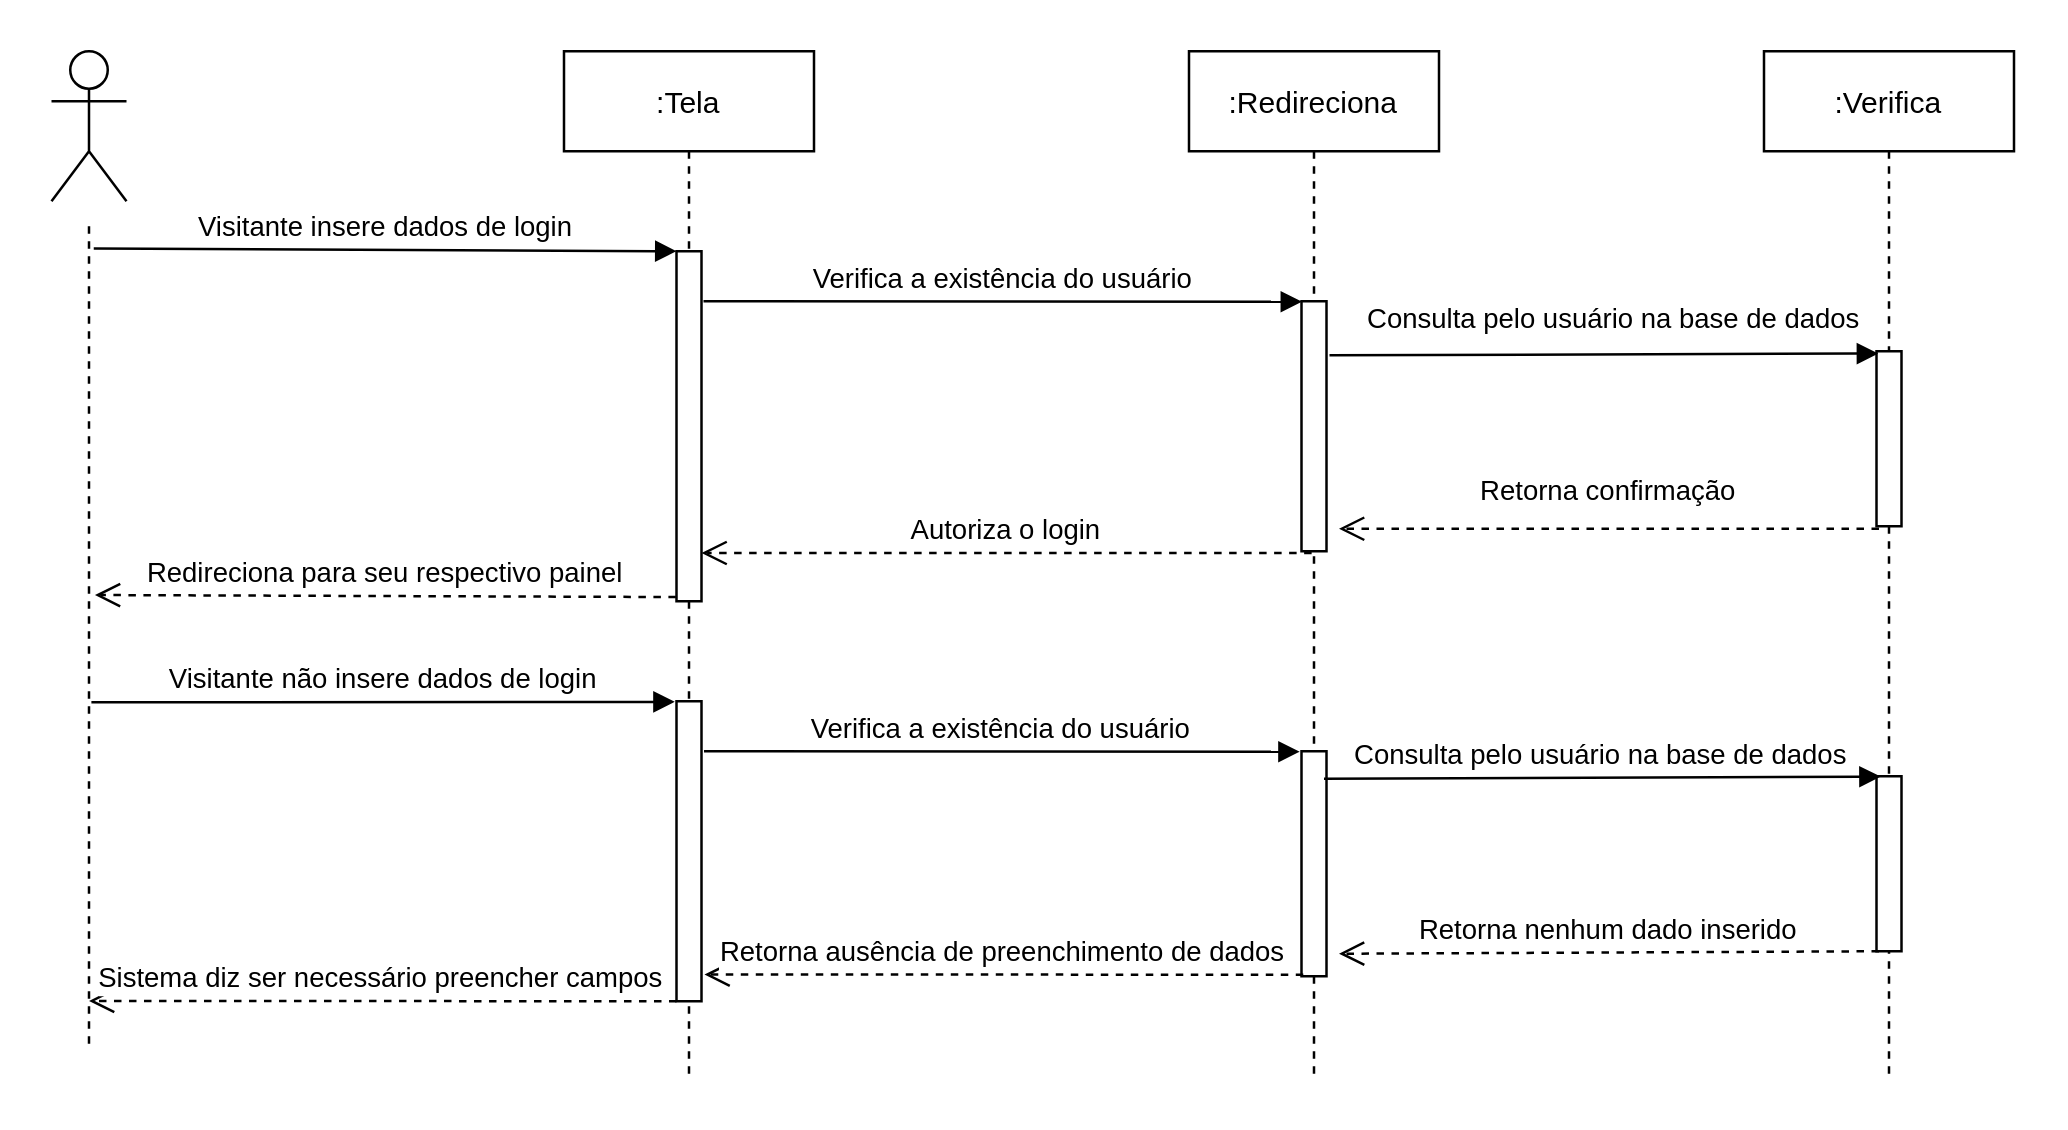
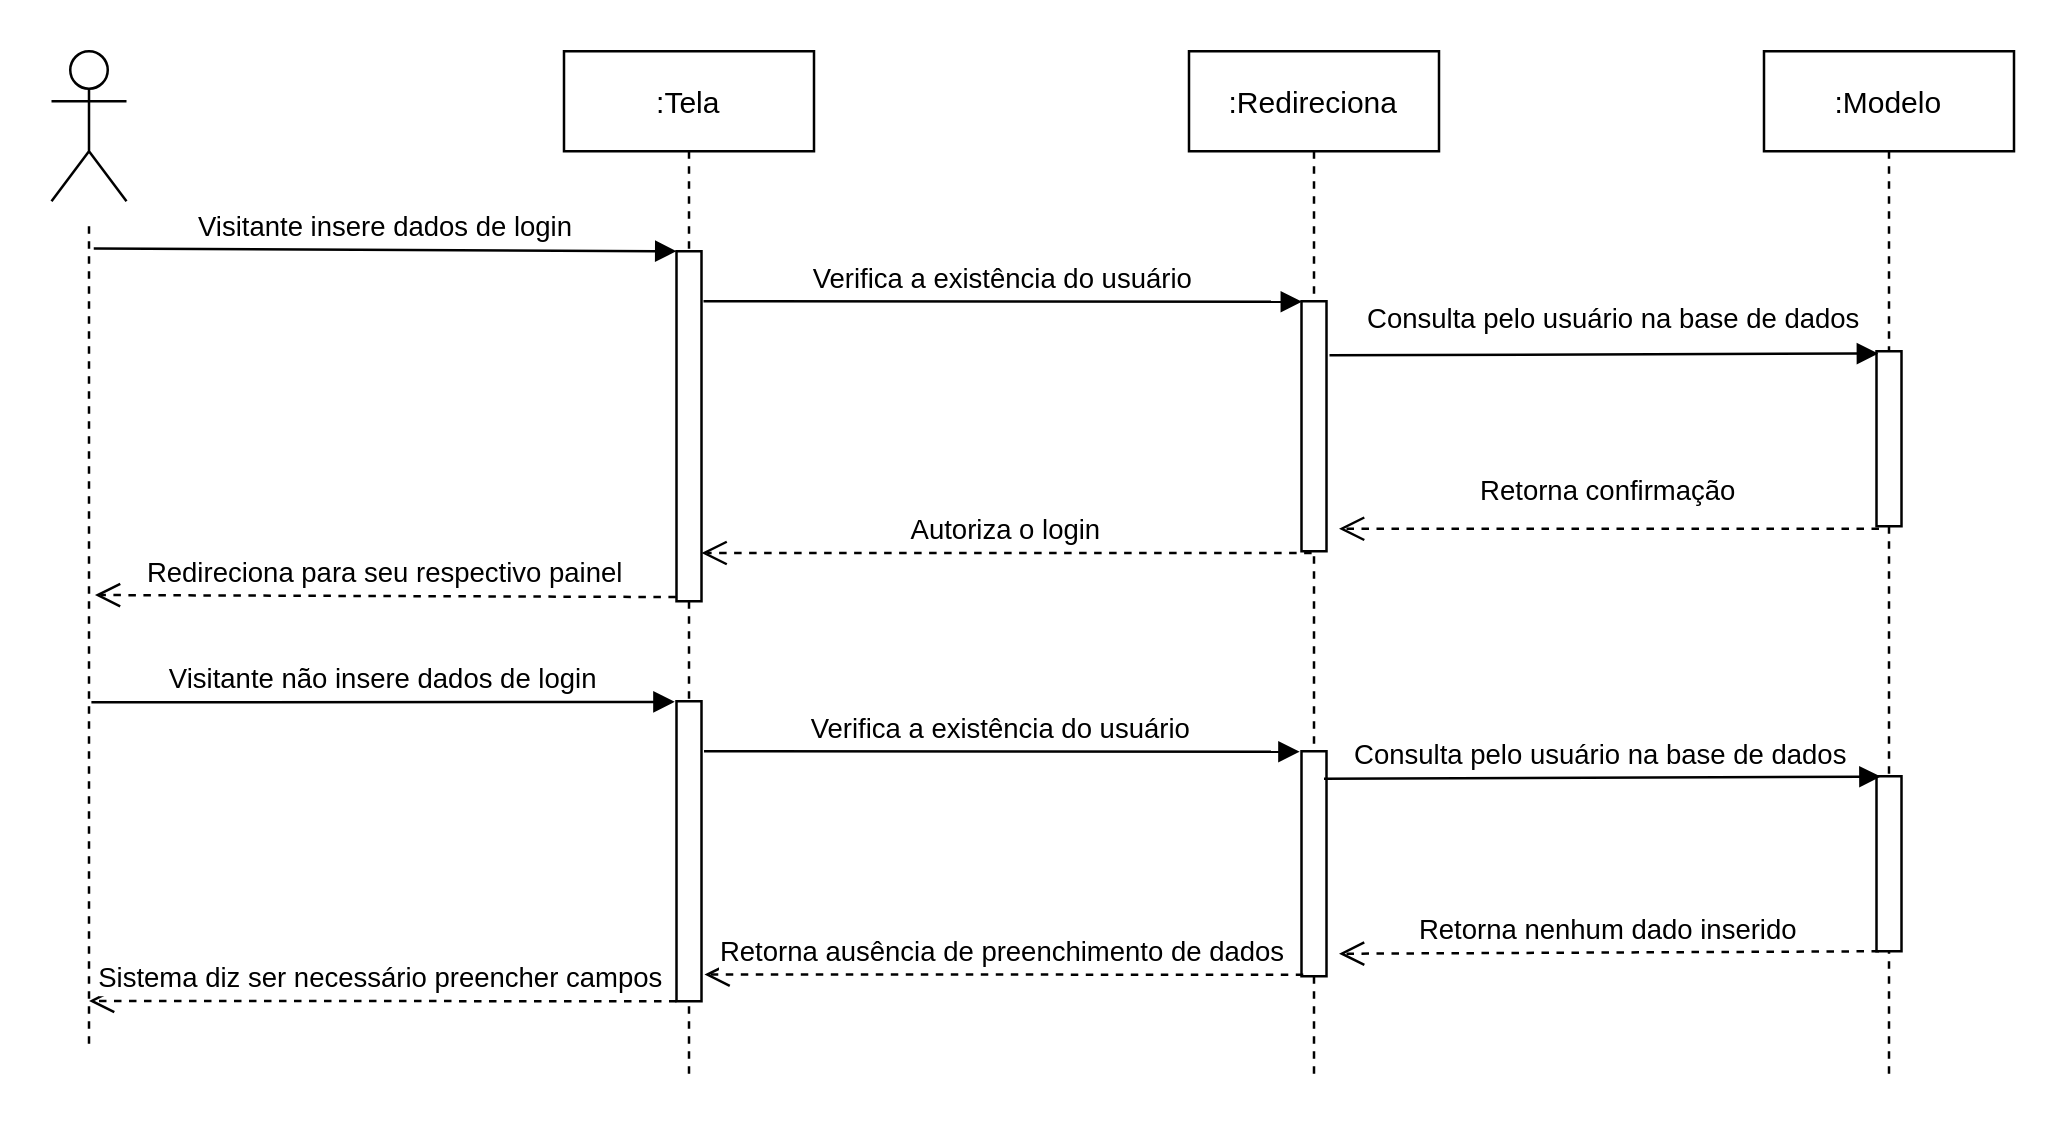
- <mxCell id="11" value=":Verifica" style="shape=umlLifeline;perimeter=lifelinePerimeter;container=1;collapsible=0;recursiveResize=0;rounded=0;shadow=0;strokeWidth=1;size=40;" parent="1" vertex="1"><mxGeometry x="705" y="20" width="100" height="410" as="geometry" /></mxCell>
+ <mxCell id="11" value=":Modelo" style="shape=umlLifeline;perimeter=lifelinePerimeter;container=1;collapsible=0;recursiveResize=0;rounded=0;shadow=0;strokeWidth=1;size=40;" parent="1" vertex="1"><mxGeometry x="705" y="20" width="100" height="410" as="geometry" /></mxCell>
